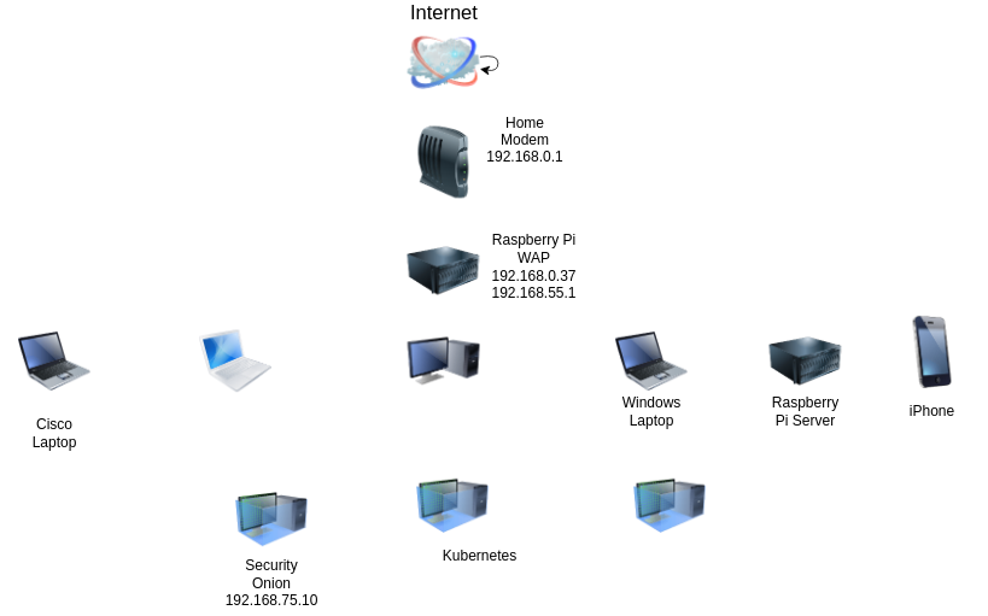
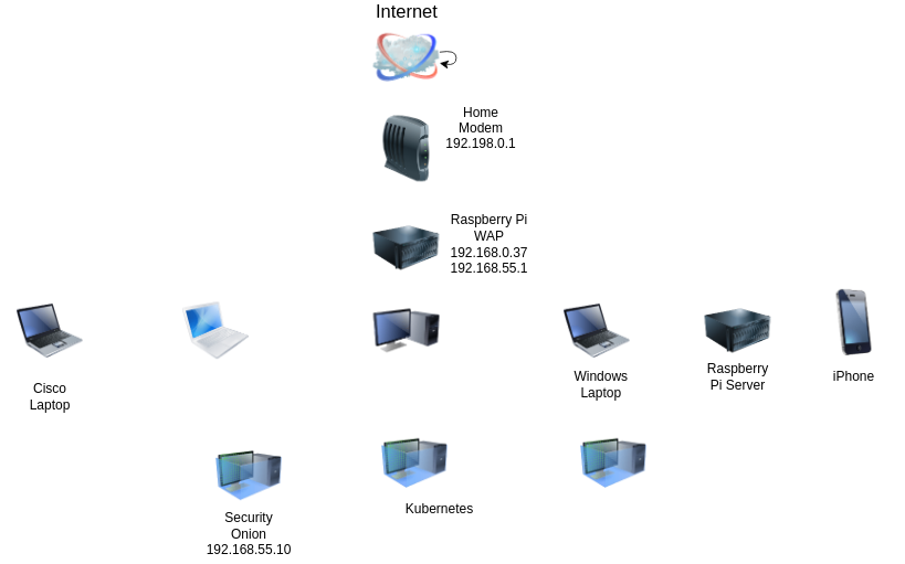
- <mxCell id="22" value="Home Modem&lt;br&gt;192.168.0.1" style="text;html=1;strokeColor=none;fillColor=none;align=center;verticalAlign=middle;whiteSpace=wrap;rounded=0;fontSize=16;" vertex="1" parent="1"><mxGeometry x="550" y="130" width="60" height="30" as="geometry" /></mxCell>
+ <mxCell id="22" value="Home Modem&lt;br&gt;192.198.0.1" style="text;html=1;strokeColor=none;fillColor=none;align=center;verticalAlign=middle;whiteSpace=wrap;rounded=0;fontSize=16;" vertex="1" parent="1"><mxGeometry x="550" y="130" width="60" height="30" as="geometry" /></mxCell>
- <mxCell id="19" value="Windows Laptop" style="text;html=1;strokeColor=none;fillColor=none;align=center;verticalAlign=middle;whiteSpace=wrap;rounded=0;fontSize=16;" vertex="1" parent="1"><mxGeometry x="690" y="430" width="60" height="30" as="geometry" /></mxCell>
+ <mxCell id="19" value="Windows Laptop" style="text;html=1;strokeColor=none;fillColor=none;align=center;verticalAlign=middle;whiteSpace=wrap;rounded=0;fontSize=16;" vertex="1" parent="1"><mxGeometry x="695" y="440" width="60" height="30" as="geometry" /></mxCell>
- <mxCell id="16" value="Security Onion&lt;br&gt;192.168.75.10" style="text;html=1;strokeColor=none;fillColor=none;align=center;verticalAlign=middle;whiteSpace=wrap;rounded=0;fontSize=16;" vertex="1" parent="1"><mxGeometry x="270" y="620" width="60" height="30" as="geometry" /></mxCell>
+ <mxCell id="16" value="Security Onion&lt;br&gt;192.168.55.10" style="text;html=1;strokeColor=none;fillColor=none;align=center;verticalAlign=middle;whiteSpace=wrap;rounded=0;fontSize=16;" vertex="1" parent="1"><mxGeometry x="270" y="620" width="60" height="30" as="geometry" /></mxCell>
